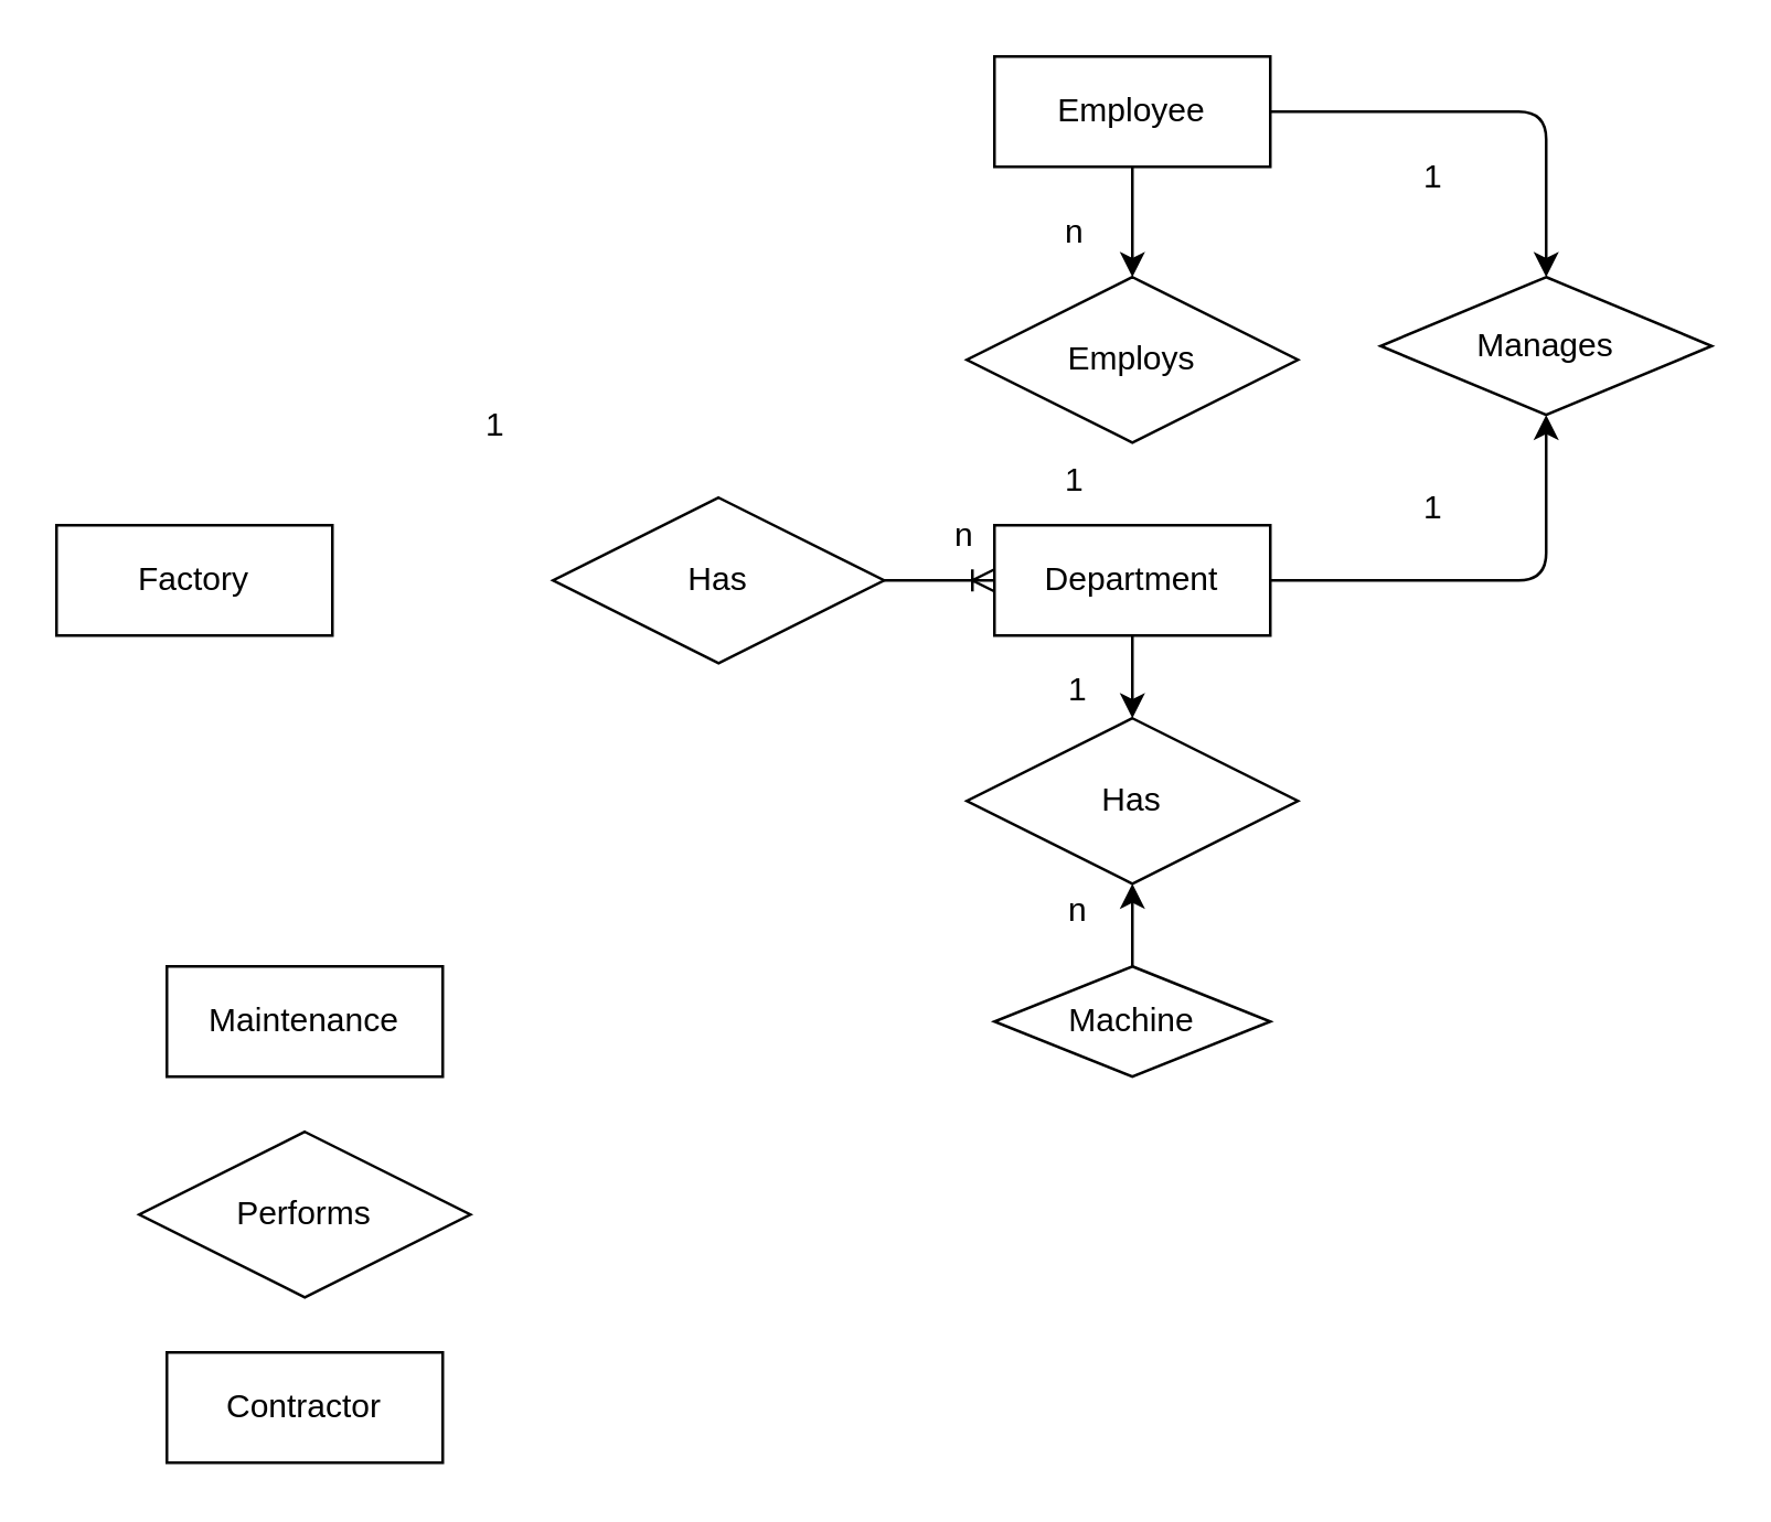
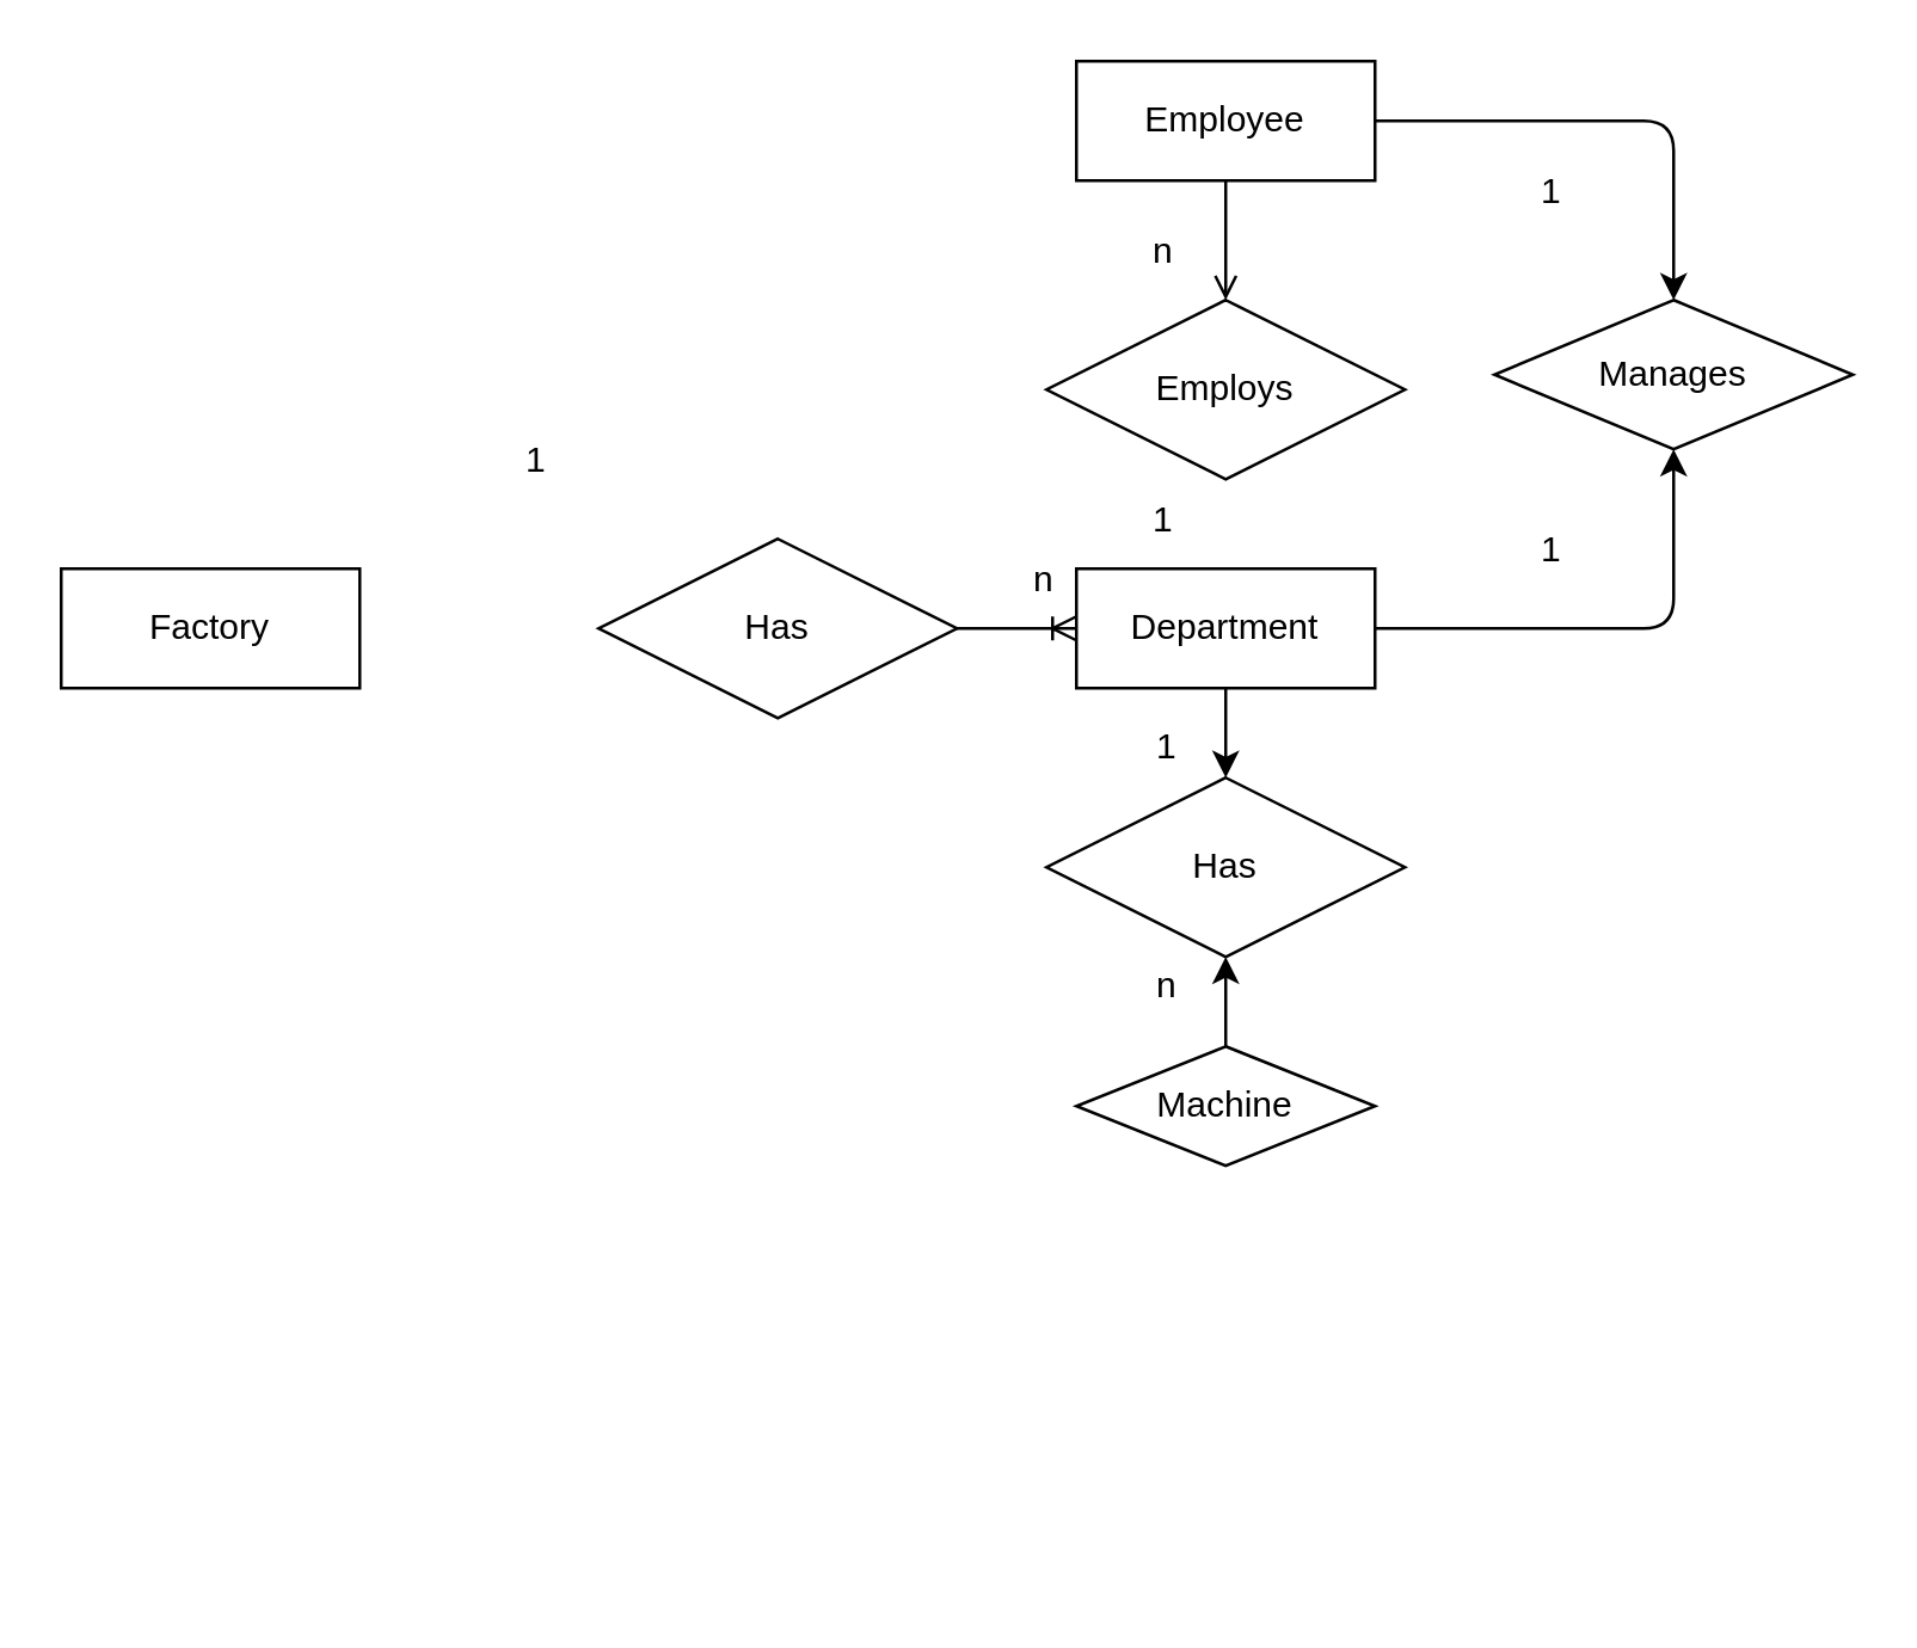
- <mxCell id="11" style="edgeStyle=orthogonalEdgeStyle;orthogonalLoop=1;jettySize=auto;html=1;exitX=0.5;exitY=1;exitDx=0;exitDy=0;entryX=0.5;entryY=0;entryDx=0;entryDy=0;" edge="1" parent="1" source="12" target="10"><mxGeometry relative="1" as="geometry" /></mxCell>
+ <mxCell id="11" style="edgeStyle=orthogonalEdgeStyle;orthogonalLoop=1;jettySize=auto;html=1;exitX=0.5;exitY=1;exitDx=0;exitDy=0;entryX=0.5;entryY=0;entryDx=0;entryDy=0;endArrow=open;" edge="1" parent="1" source="12" target="10"><mxGeometry relative="1" as="geometry" /></mxCell>
- <mxCell id="25" value="Maintenance" style="whiteSpace=wrap;html=1;align=center;" vertex="1" parent="1"><mxGeometry x="60" y="350" width="100" height="40" as="geometry" /></mxCell>
- <mxCell id="27" value="Performs" style="shape=rhombus;perimeter=rhombusPerimeter;whiteSpace=wrap;html=1;align=center;" vertex="1" parent="1"><mxGeometry x="50" y="410" width="120" height="60" as="geometry" /></mxCell>
- <mxCell id="26" value="Contractor" style="whiteSpace=wrap;html=1;align=center;" vertex="1" parent="1"><mxGeometry x="60" y="490" width="100" height="40" as="geometry" /></mxCell>
